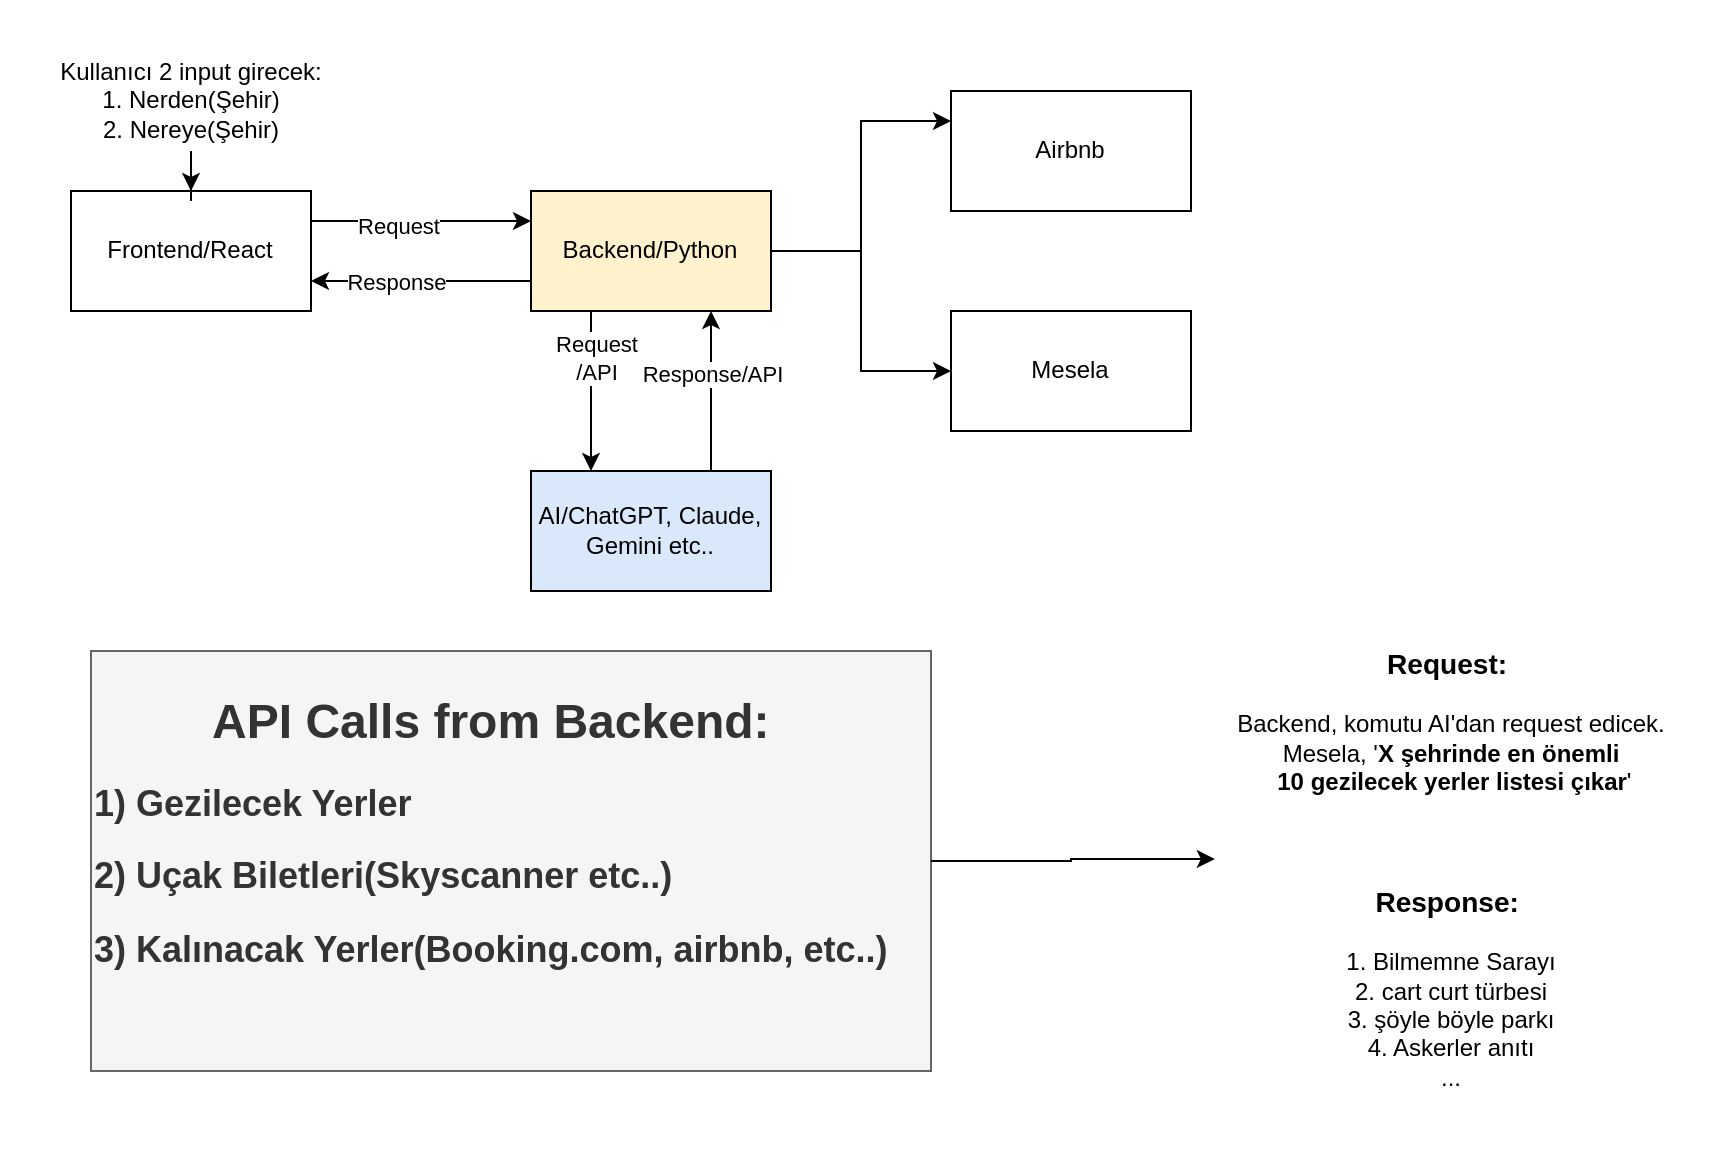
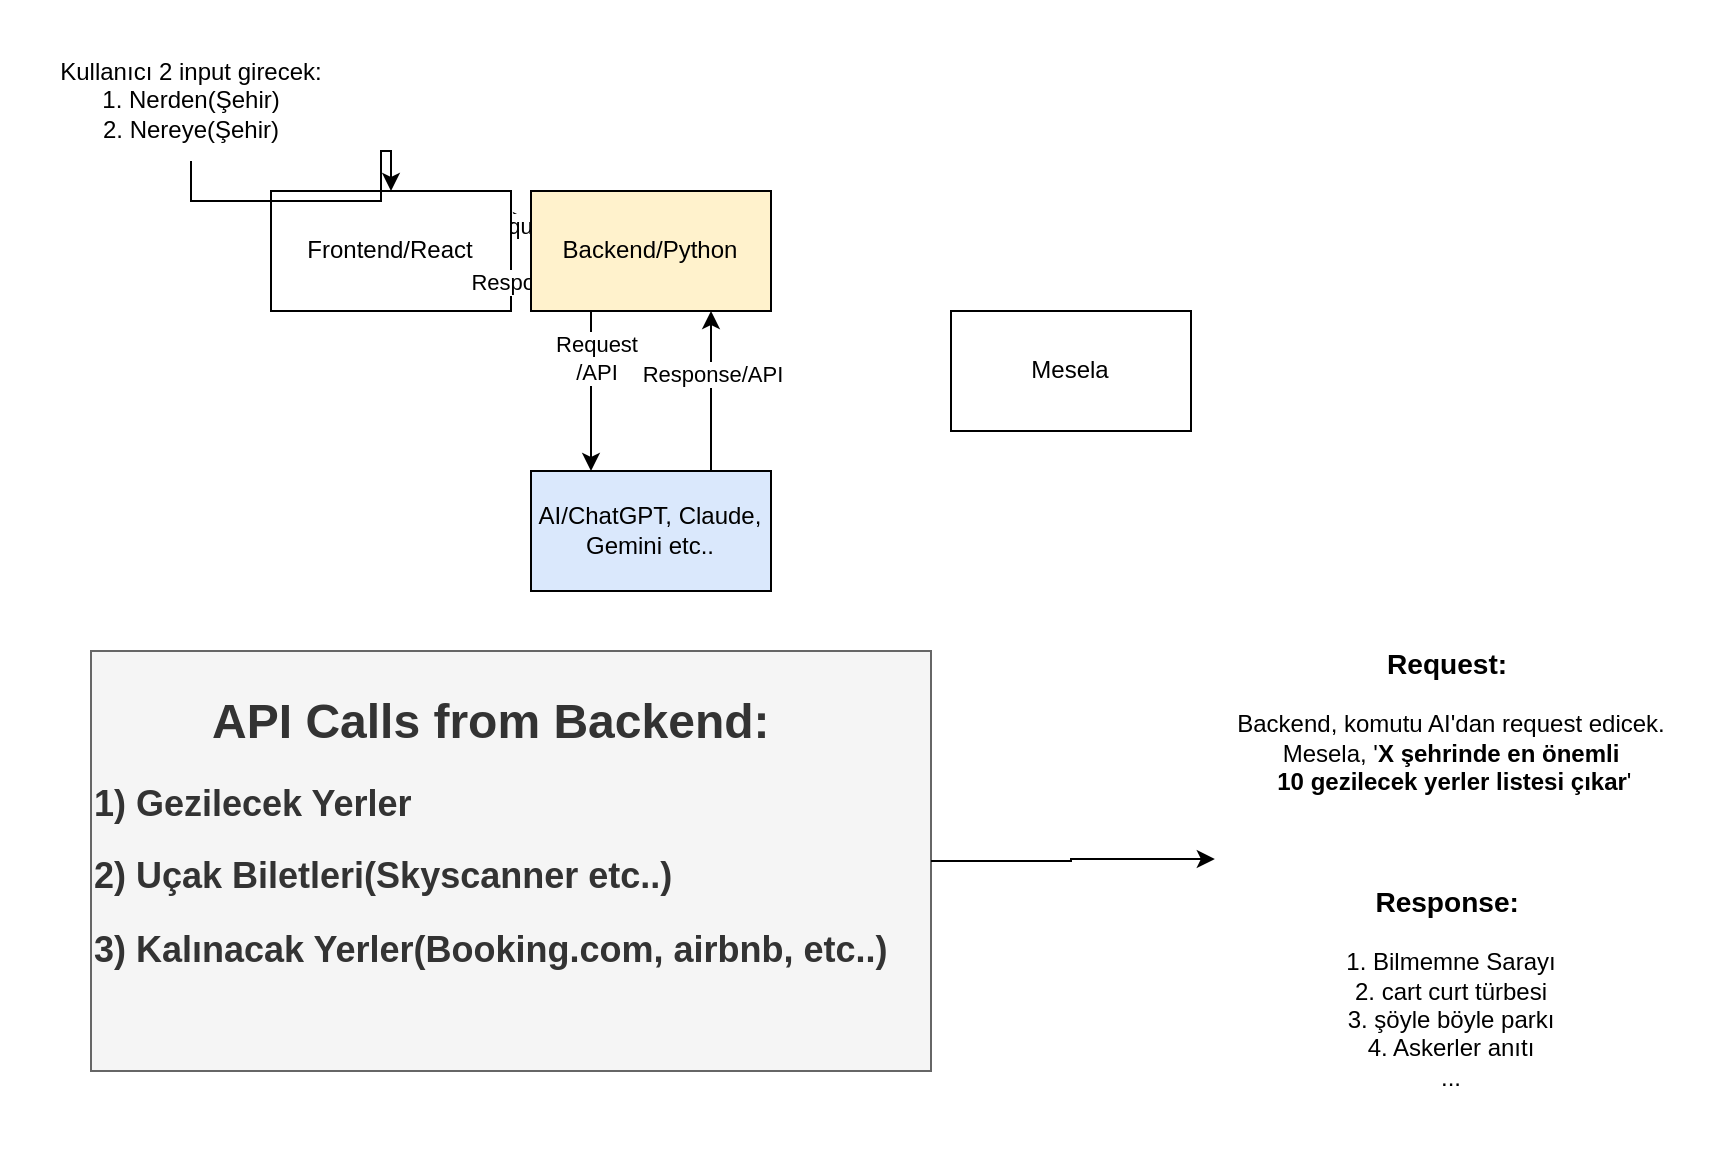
- <mxCell id="12" style="edgeStyle=orthogonalEdgeStyle;rounded=0;orthogonalLoop=1;jettySize=auto;html=1;entryX=0;entryY=0.25;entryDx=0;entryDy=0;" edge="1" parent="1" source="13" target="22"><mxGeometry relative="1" as="geometry" /></mxCell>
- <mxCell id="22" value="&lt;div&gt;Airbnb&lt;/div&gt;" style="rounded=0;whiteSpace=wrap;html=1;" vertex="1" parent="1"><mxGeometry x="475" y="45" width="120" height="60" as="geometry" /></mxCell>
- <mxCell id="4" value="Frontend/React" style="rounded=0;whiteSpace=wrap;html=1;" vertex="1" parent="1"><mxGeometry x="35" y="95" width="120" height="60" as="geometry" /></mxCell>
+ <mxCell id="4" value="Frontend/React" style="rounded=0;whiteSpace=wrap;html=1;" vertex="1" parent="1"><mxGeometry x="135" y="95" width="120" height="60" as="geometry" /></mxCell>
- <mxCell id="11" value="" style="edgeStyle=orthogonalEdgeStyle;rounded=0;orthogonalLoop=1;jettySize=auto;html=1;" edge="1" parent="1" source="13" target="21"><mxGeometry relative="1" as="geometry" /></mxCell>
